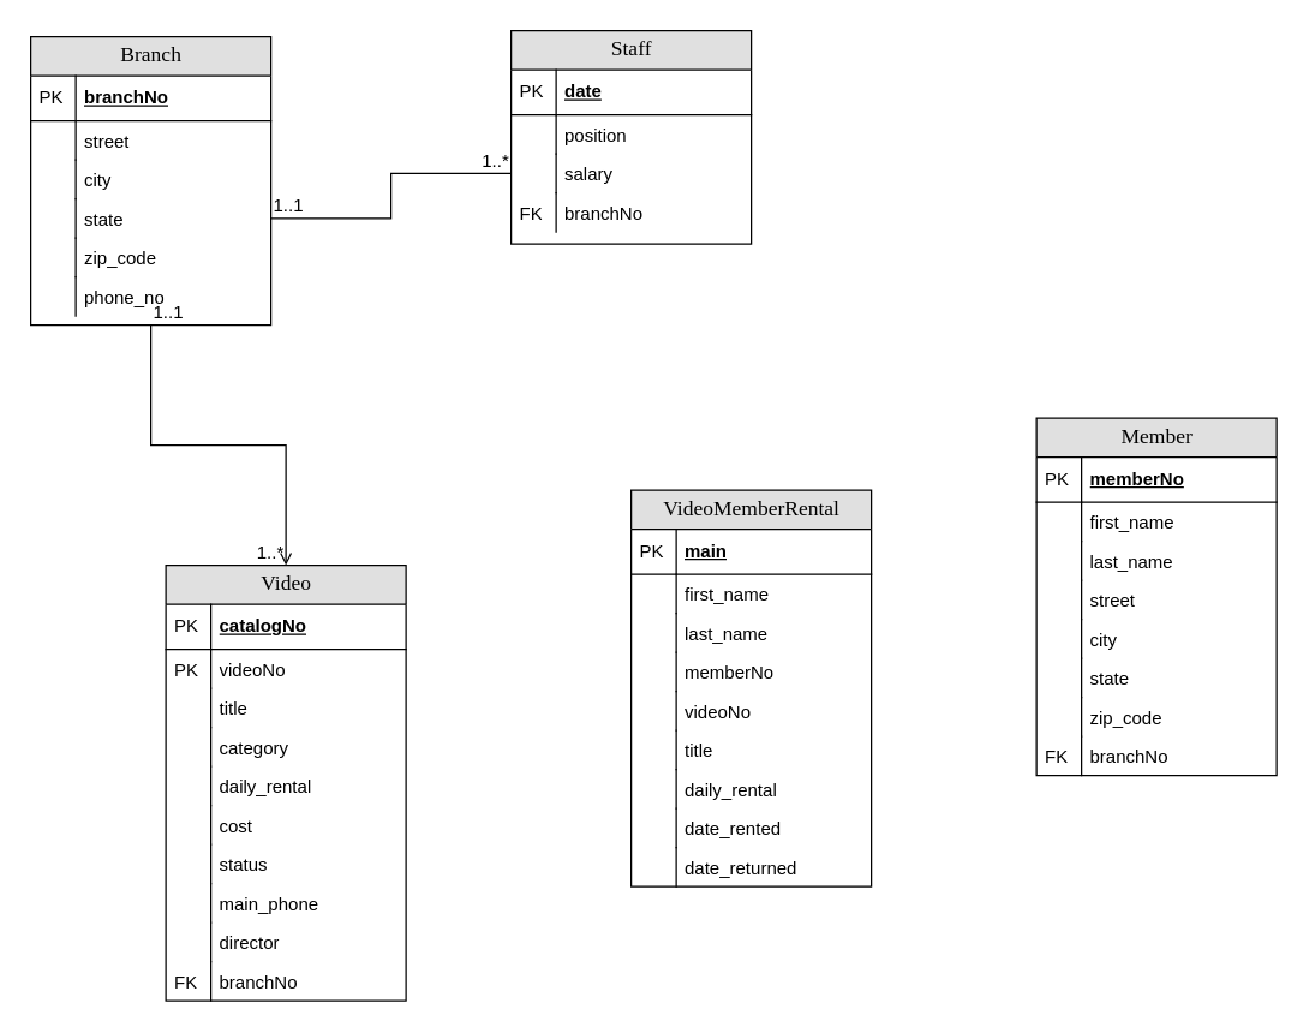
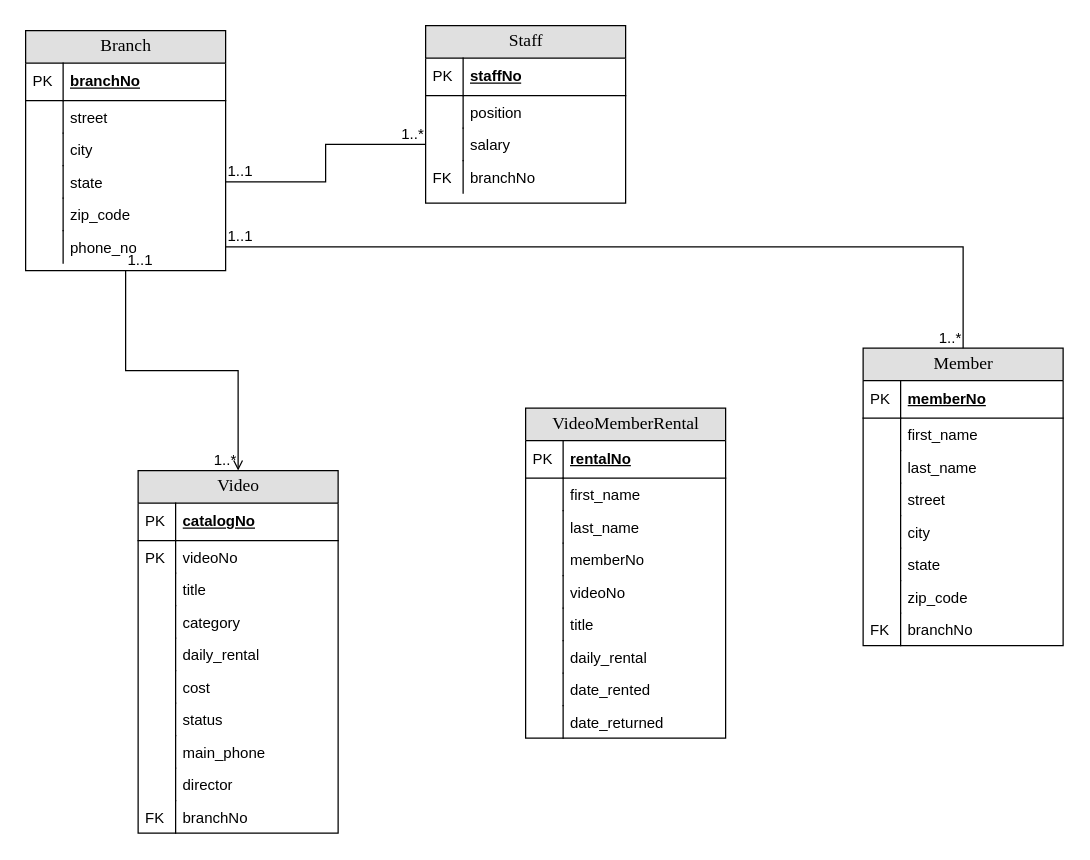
- <mxCell id="16" value="date" style="shape=partialRectangle;top=0;left=0;right=0;bottom=1;html=1;align=left;verticalAlign=middle;fillColor=none;spacingLeft=34;spacingRight=4;whiteSpace=wrap;overflow=hidden;rotatable=0;points=[[0,0.5],[1,0.5]];portConstraint=eastwest;dropTarget=0;fontStyle=5;" vertex="1" parent="15"><mxGeometry y="26" width="160" height="30" as="geometry" /></mxCell>
+ <mxCell id="16" value="staffNo" style="shape=partialRectangle;top=0;left=0;right=0;bottom=1;html=1;align=left;verticalAlign=middle;fillColor=none;spacingLeft=34;spacingRight=4;whiteSpace=wrap;overflow=hidden;rotatable=0;points=[[0,0.5],[1,0.5]];portConstraint=eastwest;dropTarget=0;fontStyle=5;" vertex="1" parent="15"><mxGeometry y="26" width="160" height="30" as="geometry" /></mxCell>
+ <mxCell id="44" value="" style="endArrow=none;html=1;rounded=0;exitX=1;exitY=0.5;exitDx=0;exitDy=0;entryX=0.5;entryY=0;entryDx=0;entryDy=0;edgeStyle=orthogonalEdgeStyle;" edge="1" parent="1" source="13" target="27"><mxGeometry relative="1" as="geometry"><mxPoint x="160" y="326" as="sourcePoint" /><mxPoint x="320" y="296" as="targetPoint" /></mxGeometry></mxCell>
+ <mxCell id="45" value="1..1" style="resizable=0;html=1;whiteSpace=wrap;align=left;verticalAlign=bottom;" connectable="0" vertex="1" parent="44"><mxGeometry x="-1" relative="1" as="geometry" /></mxCell>
+ <mxCell id="46" value="1..*" style="resizable=0;html=1;whiteSpace=wrap;align=right;verticalAlign=bottom;" connectable="0" vertex="1" parent="44"><mxGeometry x="1" relative="1" as="geometry" /></mxCell>
- <mxCell id="72" value="main" style="shape=partialRectangle;top=0;left=0;right=0;bottom=1;html=1;align=left;verticalAlign=middle;fillColor=none;spacingLeft=34;spacingRight=4;whiteSpace=wrap;overflow=hidden;rotatable=0;points=[[0,0.5],[1,0.5]];portConstraint=eastwest;dropTarget=0;fontStyle=5;" vertex="1" parent="71"><mxGeometry y="26" width="160" height="30" as="geometry" /></mxCell>
+ <mxCell id="72" value="rentalNo" style="shape=partialRectangle;top=0;left=0;right=0;bottom=1;html=1;align=left;verticalAlign=middle;fillColor=none;spacingLeft=34;spacingRight=4;whiteSpace=wrap;overflow=hidden;rotatable=0;points=[[0,0.5],[1,0.5]];portConstraint=eastwest;dropTarget=0;fontStyle=5;" vertex="1" parent="71"><mxGeometry y="26" width="160" height="30" as="geometry" /></mxCell>
